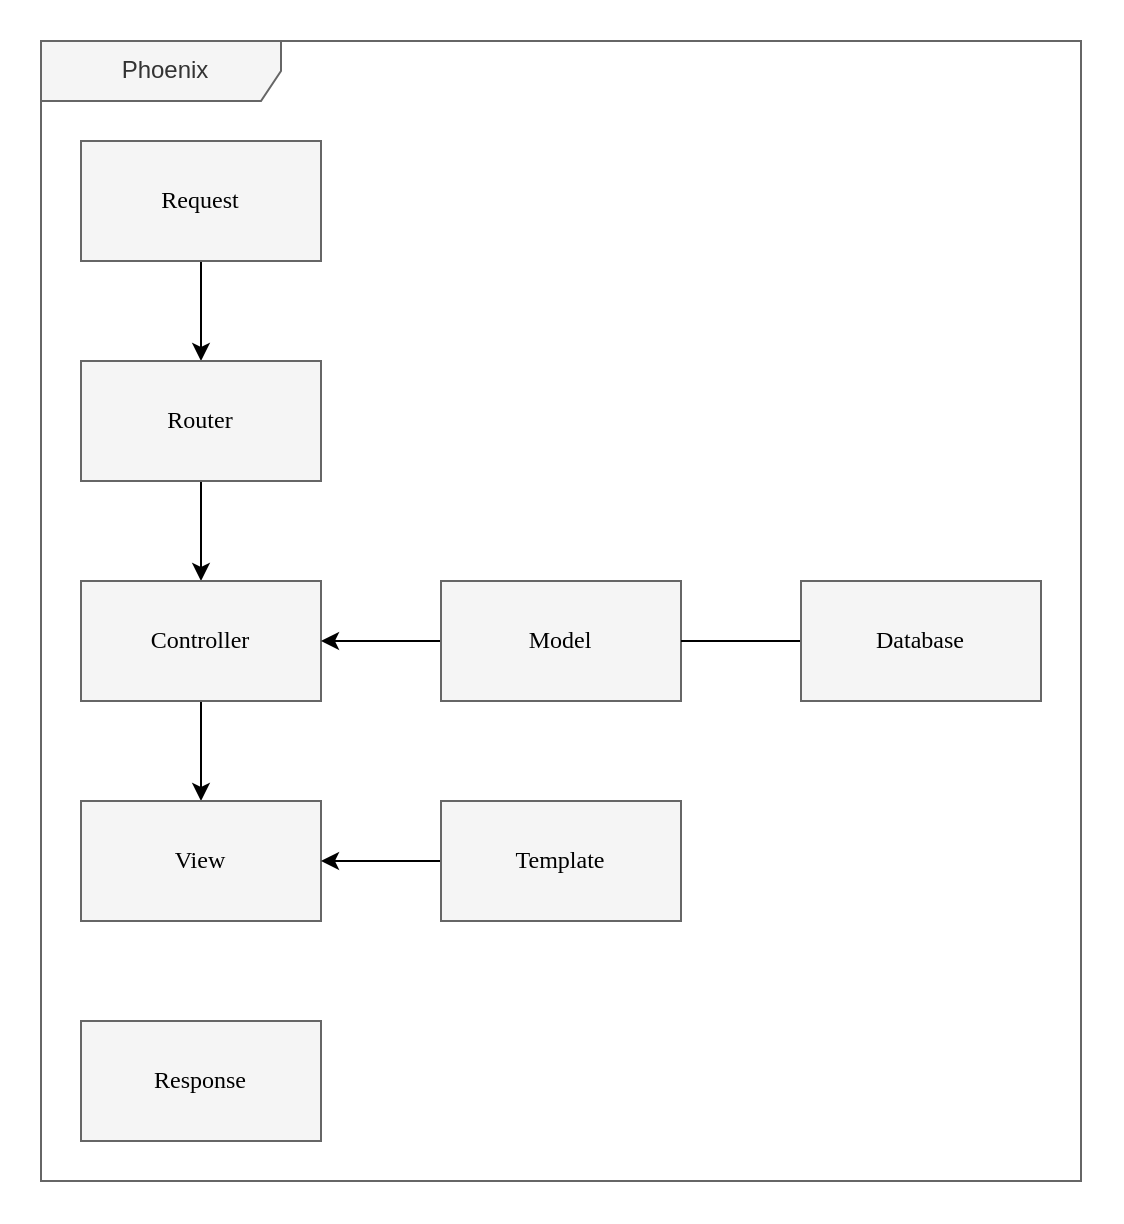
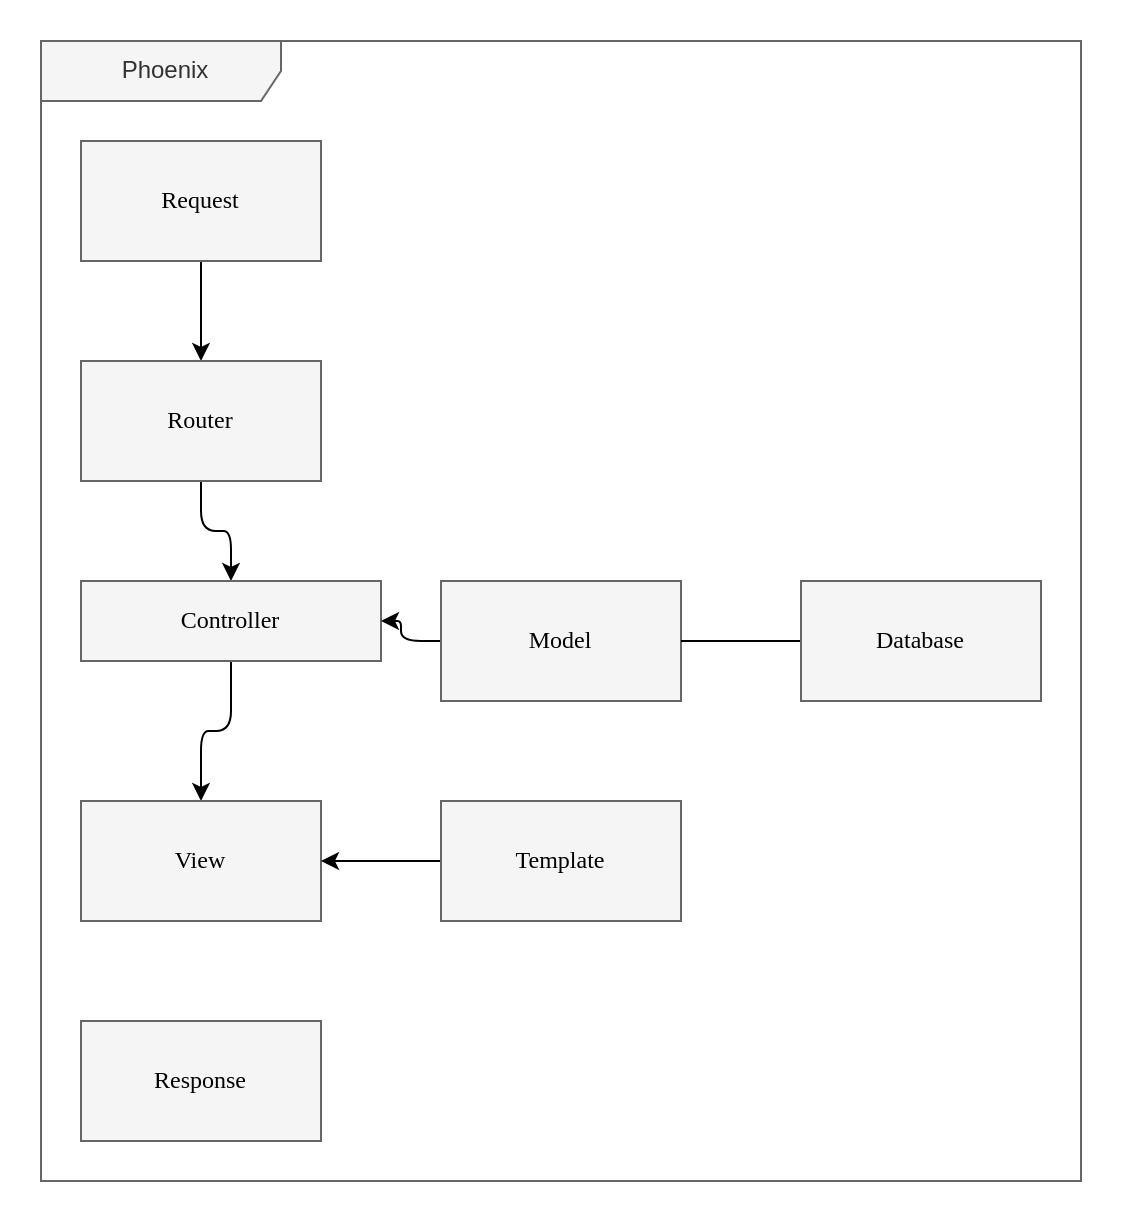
- <mxCell id="8" value="Controller" style="rounded=0;whiteSpace=wrap;html=1;fillColor=#f5f5f5;strokeColor=#666666;fontColor=#000000;fontFamily=Verdana;" vertex="1" parent="1"><mxGeometry x="40" y="290" width="120" height="60" as="geometry" /></mxCell>
+ <mxCell id="8" value="Controller" style="rounded=0;whiteSpace=wrap;html=1;fillColor=#f5f5f5;strokeColor=#666666;fontColor=#000000;fontFamily=Verdana;" vertex="1" parent="1"><mxGeometry x="40" y="290" width="150" height="40" as="geometry" /></mxCell>
